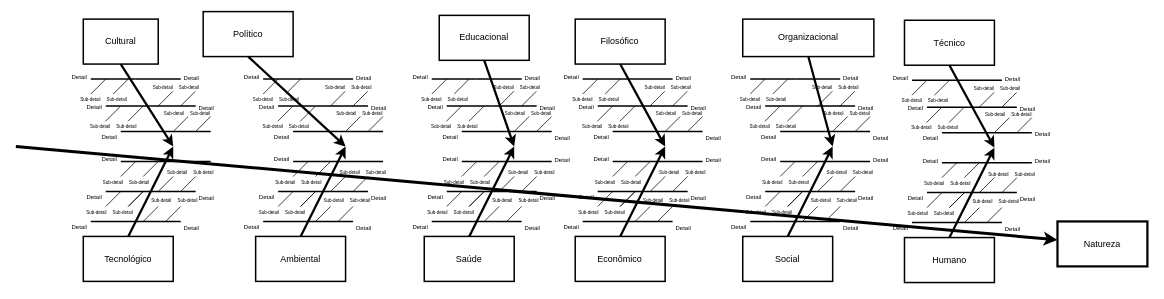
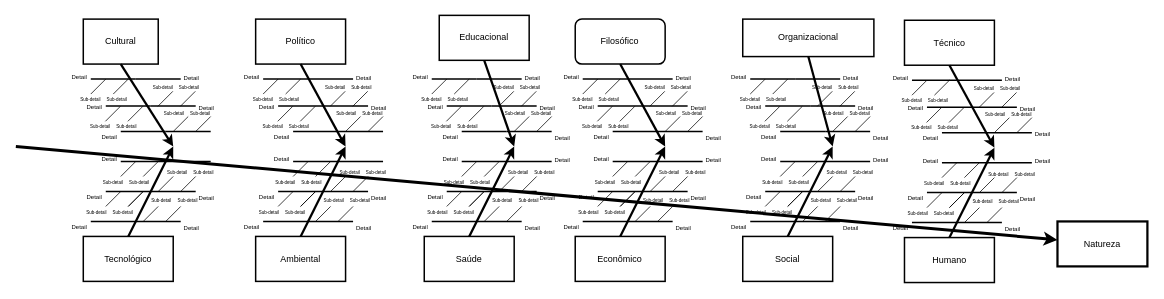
- <mxCell id="248" value="Político" style="whiteSpace=wrap;strokeWidth=2" vertex="1" parent="1"><mxGeometry x="269.998" y="15" width="120" height="60" as="geometry" /></mxCell>
+ <mxCell id="248" value="Político" style="whiteSpace=wrap;strokeWidth=2" vertex="1" parent="1"><mxGeometry x="339.998" y="25" width="120" height="60" as="geometry" /></mxCell>
- <mxCell id="2" value="Filosófico" style="whiteSpace=wrap;strokeWidth=2" parent="1" vertex="1"><mxGeometry x="766.458" y="25" width="120" height="60" as="geometry" /></mxCell>
+ <mxCell id="2" value="Filosófico" style="whiteSpace=wrap;strokeWidth=2;rounded=1;" parent="1" vertex="1"><mxGeometry x="766.458" y="25" width="120" height="60" as="geometry" /></mxCell>
